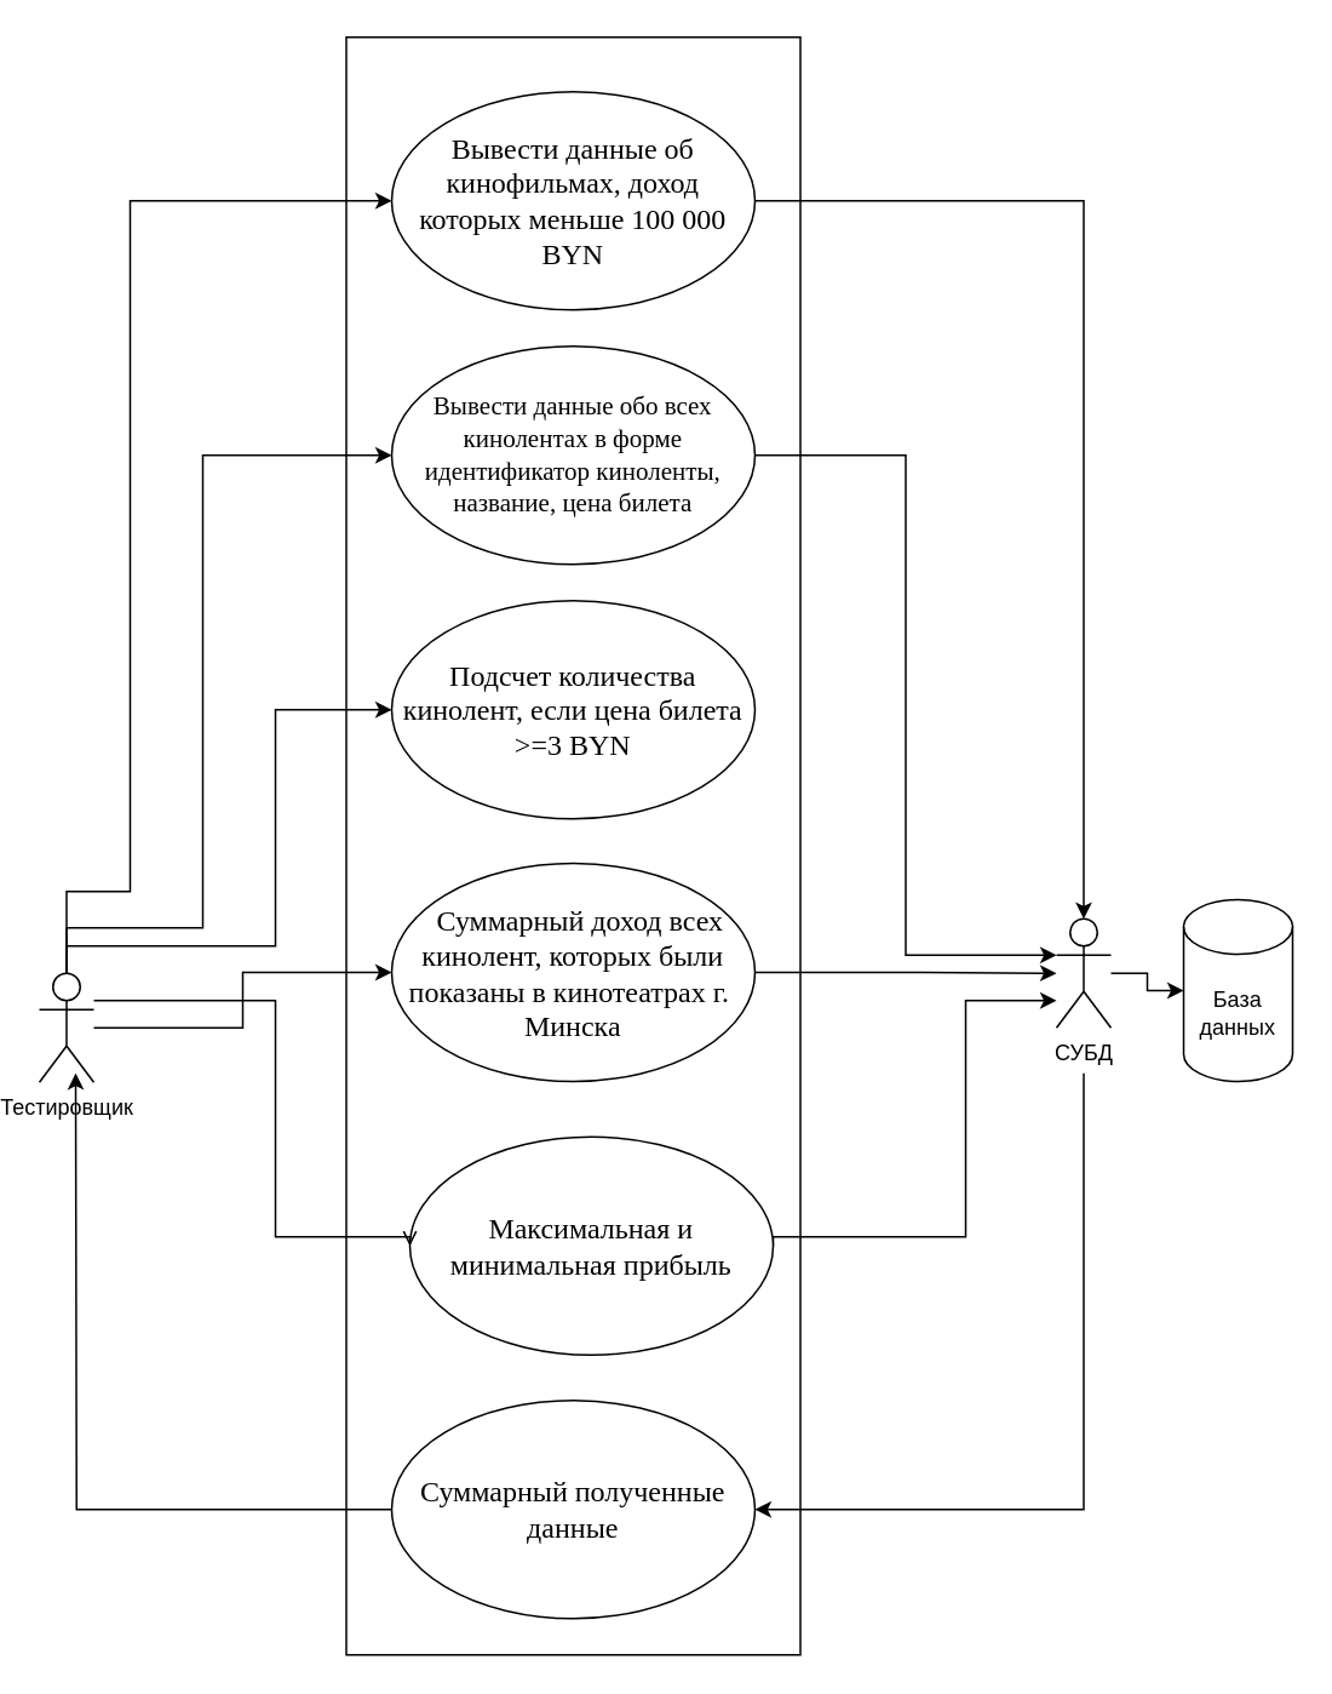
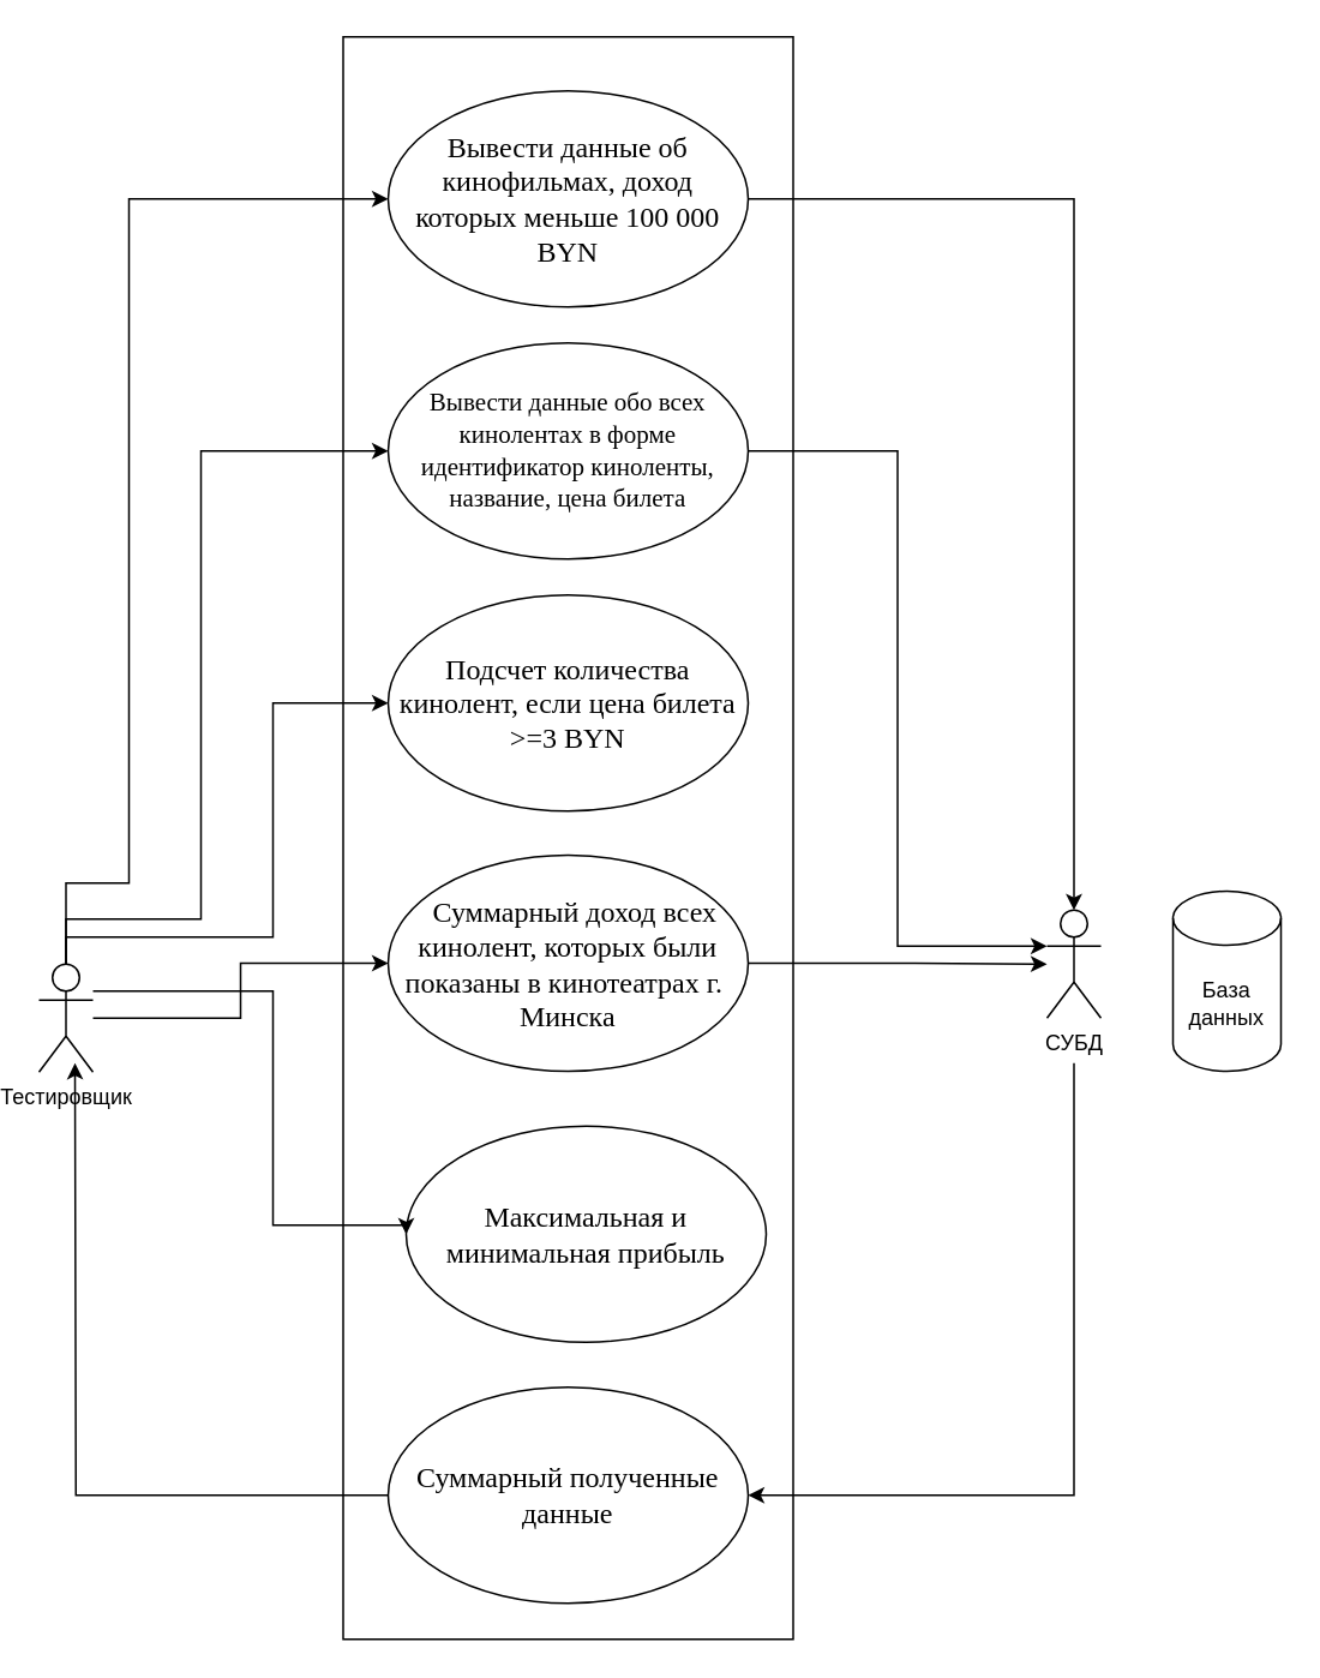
- <mxCell id="18" style="edgeStyle=orthogonalEdgeStyle;rounded=0;orthogonalLoop=1;jettySize=auto;html=1;" edge="1" parent="1" source="20" target="23"><mxGeometry relative="1" as="geometry" /></mxCell>
- <mxCell id="8" style="edgeStyle=orthogonalEdgeStyle;rounded=0;orthogonalLoop=1;jettySize=auto;html=1;exitX=1;exitY=0.5;exitDx=0;exitDy=0;" edge="1" parent="1" source="9" target="20"><mxGeometry relative="1" as="geometry"><Array as="points"><mxPoint x="530" y="680" /><mxPoint x="530" y="550" /></Array></mxGeometry></mxCell>
- <mxCell id="16" style="edgeStyle=orthogonalEdgeStyle;rounded=0;orthogonalLoop=1;jettySize=auto;html=1;entryX=0;entryY=0.5;entryDx=0;entryDy=0;endArrow=open;" edge="1" parent="1" source="17" target="9"><mxGeometry relative="1" as="geometry"><Array as="points"><mxPoint x="150" y="550" /><mxPoint x="150" y="680" /></Array></mxGeometry></mxCell>
+ <mxCell id="16" style="edgeStyle=orthogonalEdgeStyle;rounded=0;orthogonalLoop=1;jettySize=auto;html=1;entryX=0;entryY=0.5;entryDx=0;entryDy=0;" edge="1" parent="1" source="17" target="9"><mxGeometry relative="1" as="geometry"><Array as="points"><mxPoint x="150" y="550" /><mxPoint x="150" y="680" /></Array></mxGeometry></mxCell>
